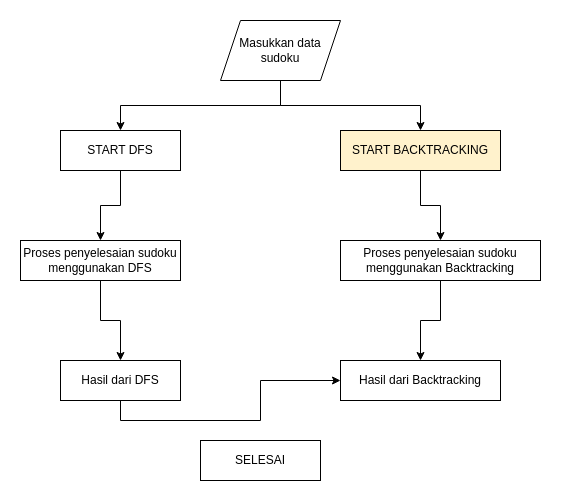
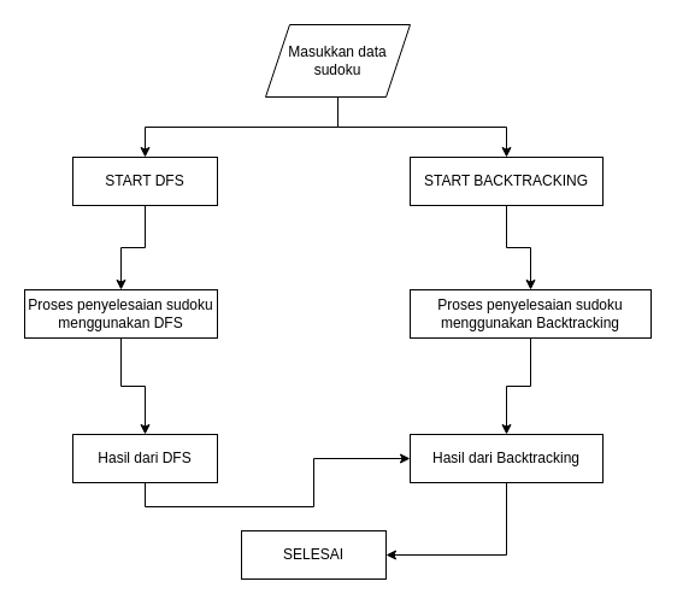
- <mxCell id="8" value="START BACKTRACKING" style="rounded=0;whiteSpace=wrap;html=1;fillColor=#fff2cc;" vertex="1" parent="1"><mxGeometry x="340" y="130" width="160" height="40" as="geometry" /></mxCell>
+ <mxCell id="8" value="START BACKTRACKING" style="rounded=0;whiteSpace=wrap;html=1;" vertex="1" parent="1"><mxGeometry x="340" y="130" width="160" height="40" as="geometry" /></mxCell>
+ <mxCell id="15" style="edgeStyle=orthogonalEdgeStyle;rounded=0;orthogonalLoop=1;jettySize=auto;html=1;exitX=0.5;exitY=1;exitDx=0;exitDy=0;entryX=1;entryY=0.5;entryDx=0;entryDy=0;" edge="1" parent="1" source="16" target="17"><mxGeometry relative="1" as="geometry" /></mxCell>
